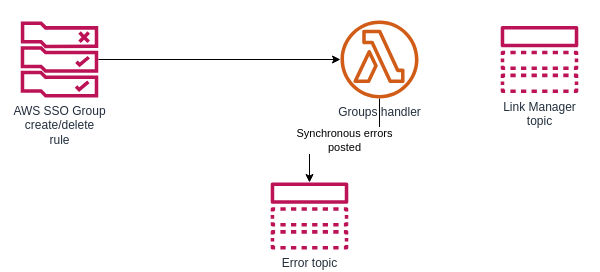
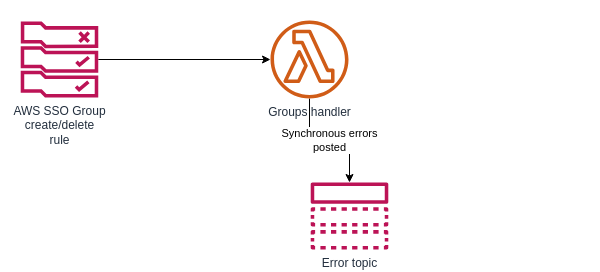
- <mxCell id="5" value="Groups handler" style="outlineConnect=0;fontColor=#232F3E;gradientColor=none;fillColor=#D05C17;strokeColor=none;dashed=0;verticalLabelPosition=bottom;verticalAlign=top;align=center;html=1;fontSize=12;fontStyle=0;aspect=fixed;pointerEvents=1;shape=mxgraph.aws4.lambda_function;" vertex="1" parent="1"><mxGeometry x="340" y="20" width="78" height="78" as="geometry" /></mxCell>
+ <mxCell id="5" value="Groups handler" style="outlineConnect=0;fontColor=#232F3E;gradientColor=none;fillColor=#D05C17;strokeColor=none;dashed=0;verticalLabelPosition=bottom;verticalAlign=top;align=center;html=1;fontSize=12;fontStyle=0;aspect=fixed;pointerEvents=1;shape=mxgraph.aws4.lambda_function;" vertex="1" parent="1"><mxGeometry x="270" y="20" width="78" height="78" as="geometry" /></mxCell>
- <mxCell id="6" value="&lt;div&gt;Link Manager&lt;/div&gt;&lt;div&gt; topic&lt;/div&gt;&lt;div&gt;&lt;br&gt;&lt;/div&gt;" style="outlineConnect=0;fontColor=#232F3E;gradientColor=none;fillColor=#BC1356;strokeColor=none;dashed=0;verticalLabelPosition=bottom;verticalAlign=top;align=center;html=1;fontSize=12;fontStyle=0;aspect=fixed;pointerEvents=1;shape=mxgraph.aws4.topic;" vertex="1" parent="1"><mxGeometry x="500" y="25.5" width="78" height="67" as="geometry" /></mxCell>
- <mxCell id="7" value="Error topic" style="outlineConnect=0;fontColor=#232F3E;gradientColor=none;fillColor=#BC1356;strokeColor=none;dashed=0;verticalLabelPosition=bottom;verticalAlign=top;align=center;html=1;fontSize=12;fontStyle=0;aspect=fixed;pointerEvents=1;shape=mxgraph.aws4.topic;" vertex="1" parent="1"><mxGeometry x="270" y="182" width="78" height="67" as="geometry" /></mxCell>
+ <mxCell id="7" value="Error topic" style="outlineConnect=0;fontColor=#232F3E;gradientColor=none;fillColor=#BC1356;strokeColor=none;dashed=0;verticalLabelPosition=bottom;verticalAlign=top;align=center;html=1;fontSize=12;fontStyle=0;aspect=fixed;pointerEvents=1;shape=mxgraph.aws4.topic;" vertex="1" parent="1"><mxGeometry x="310" y="182" width="78" height="67" as="geometry" /></mxCell>
